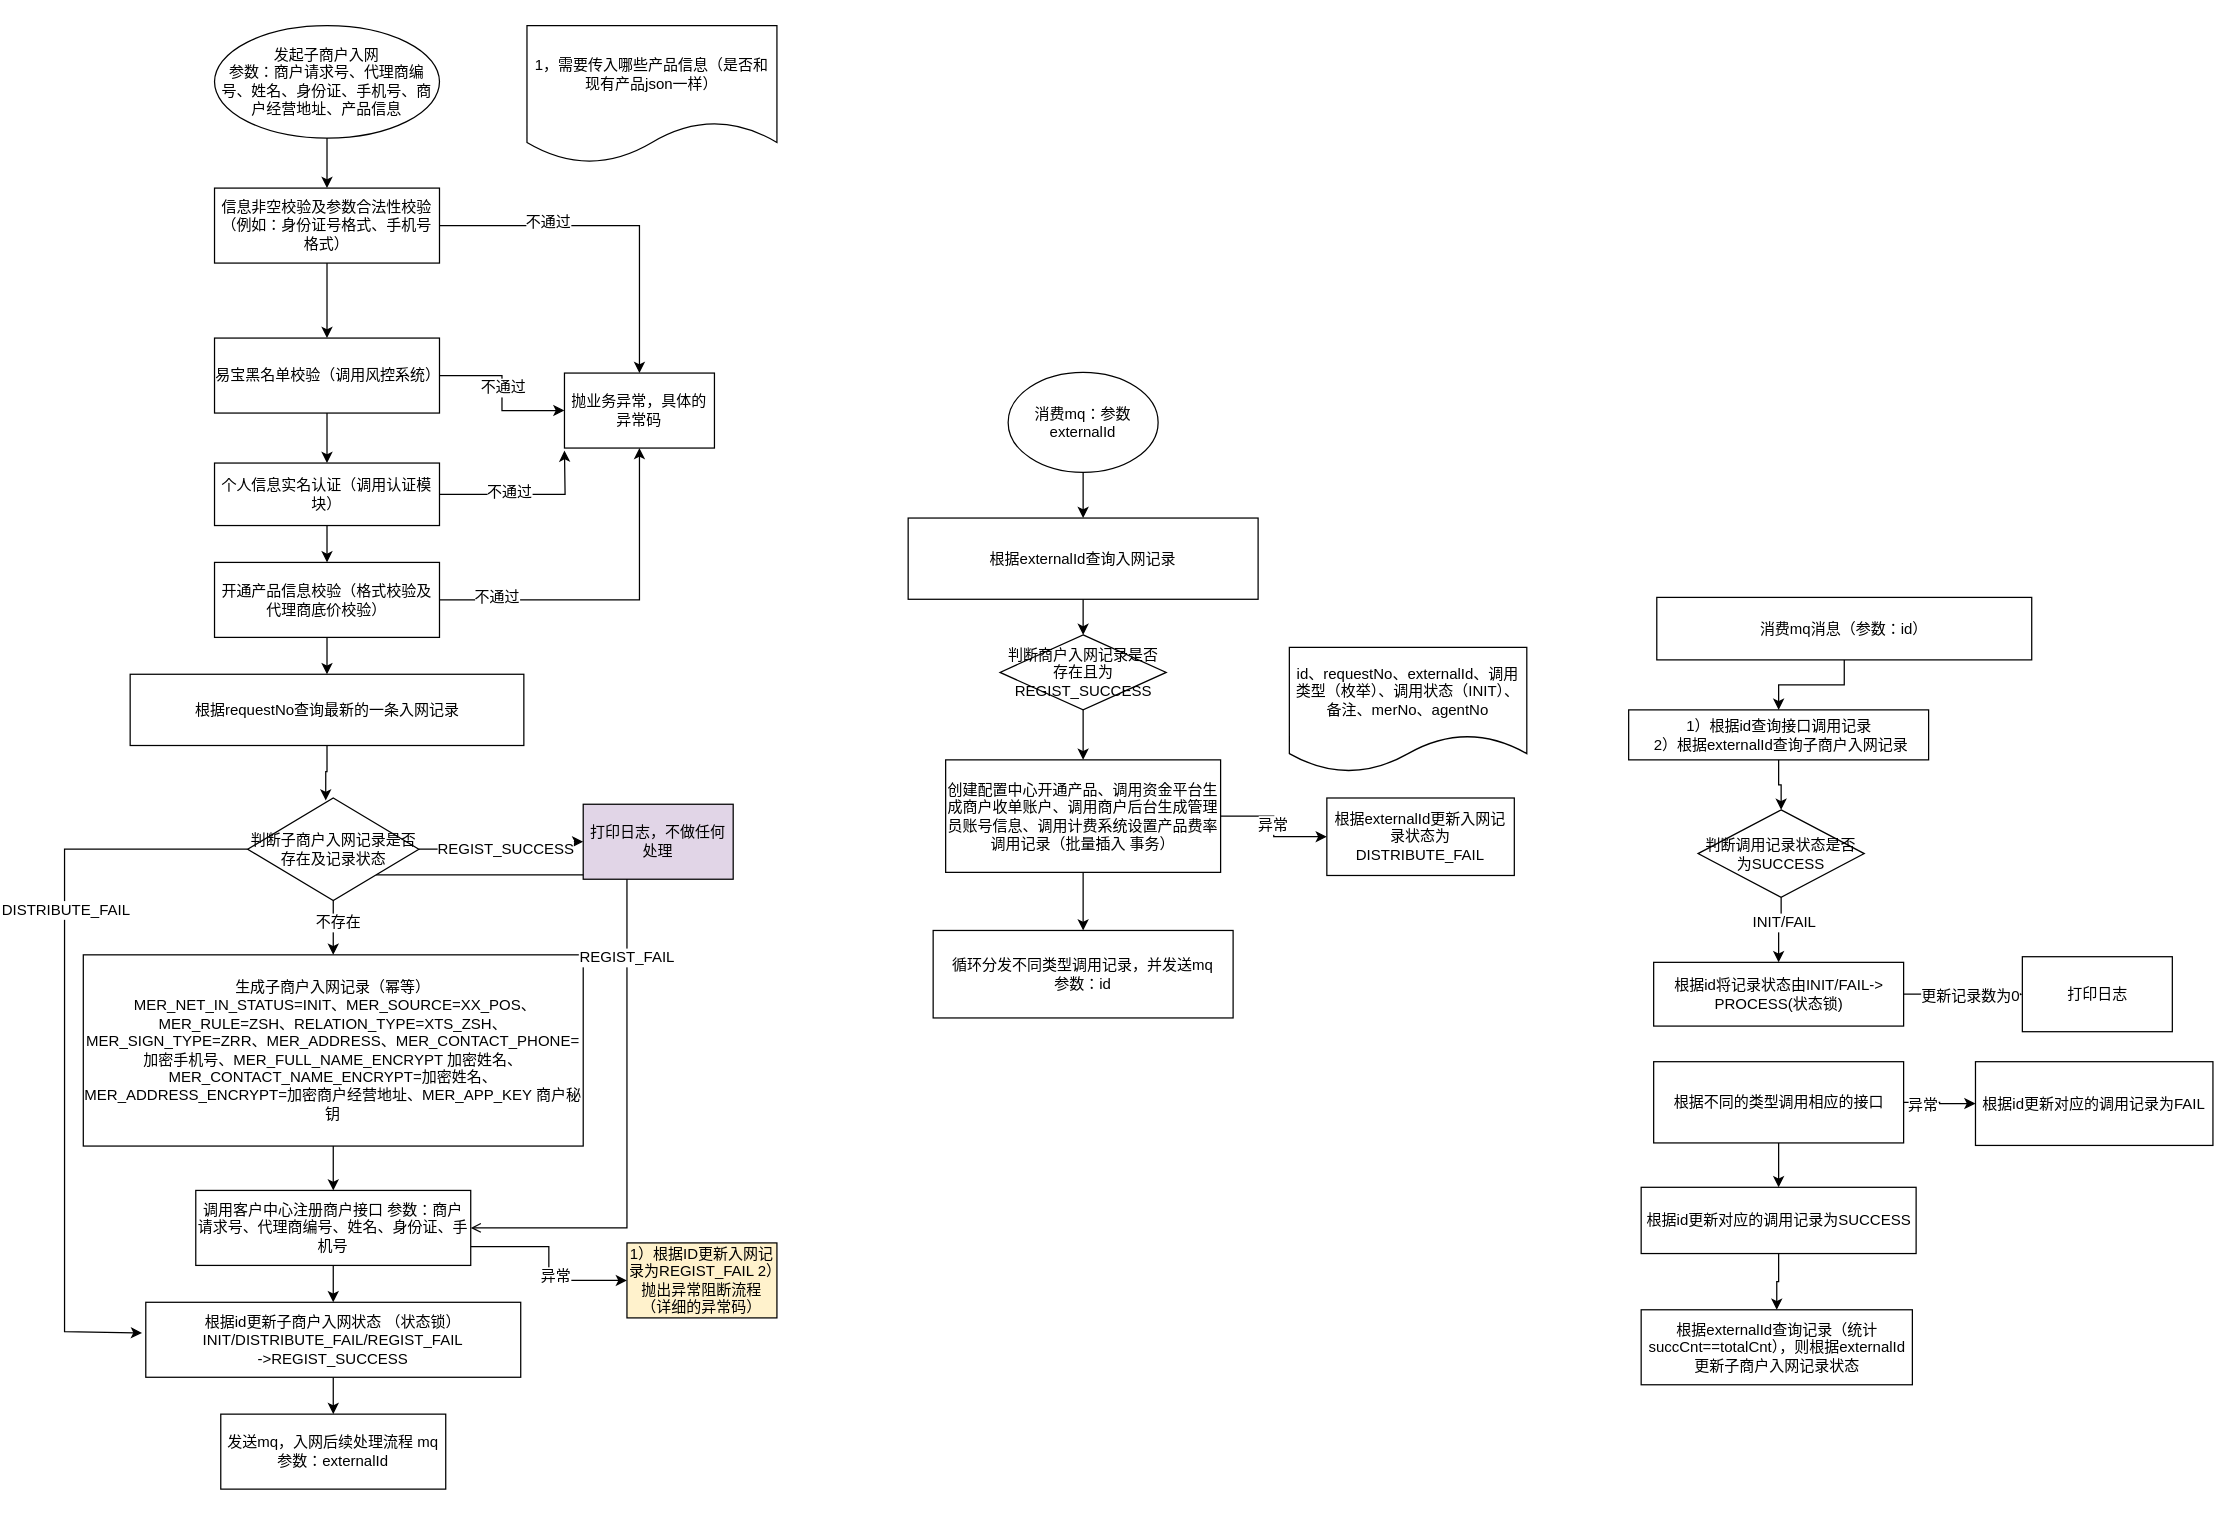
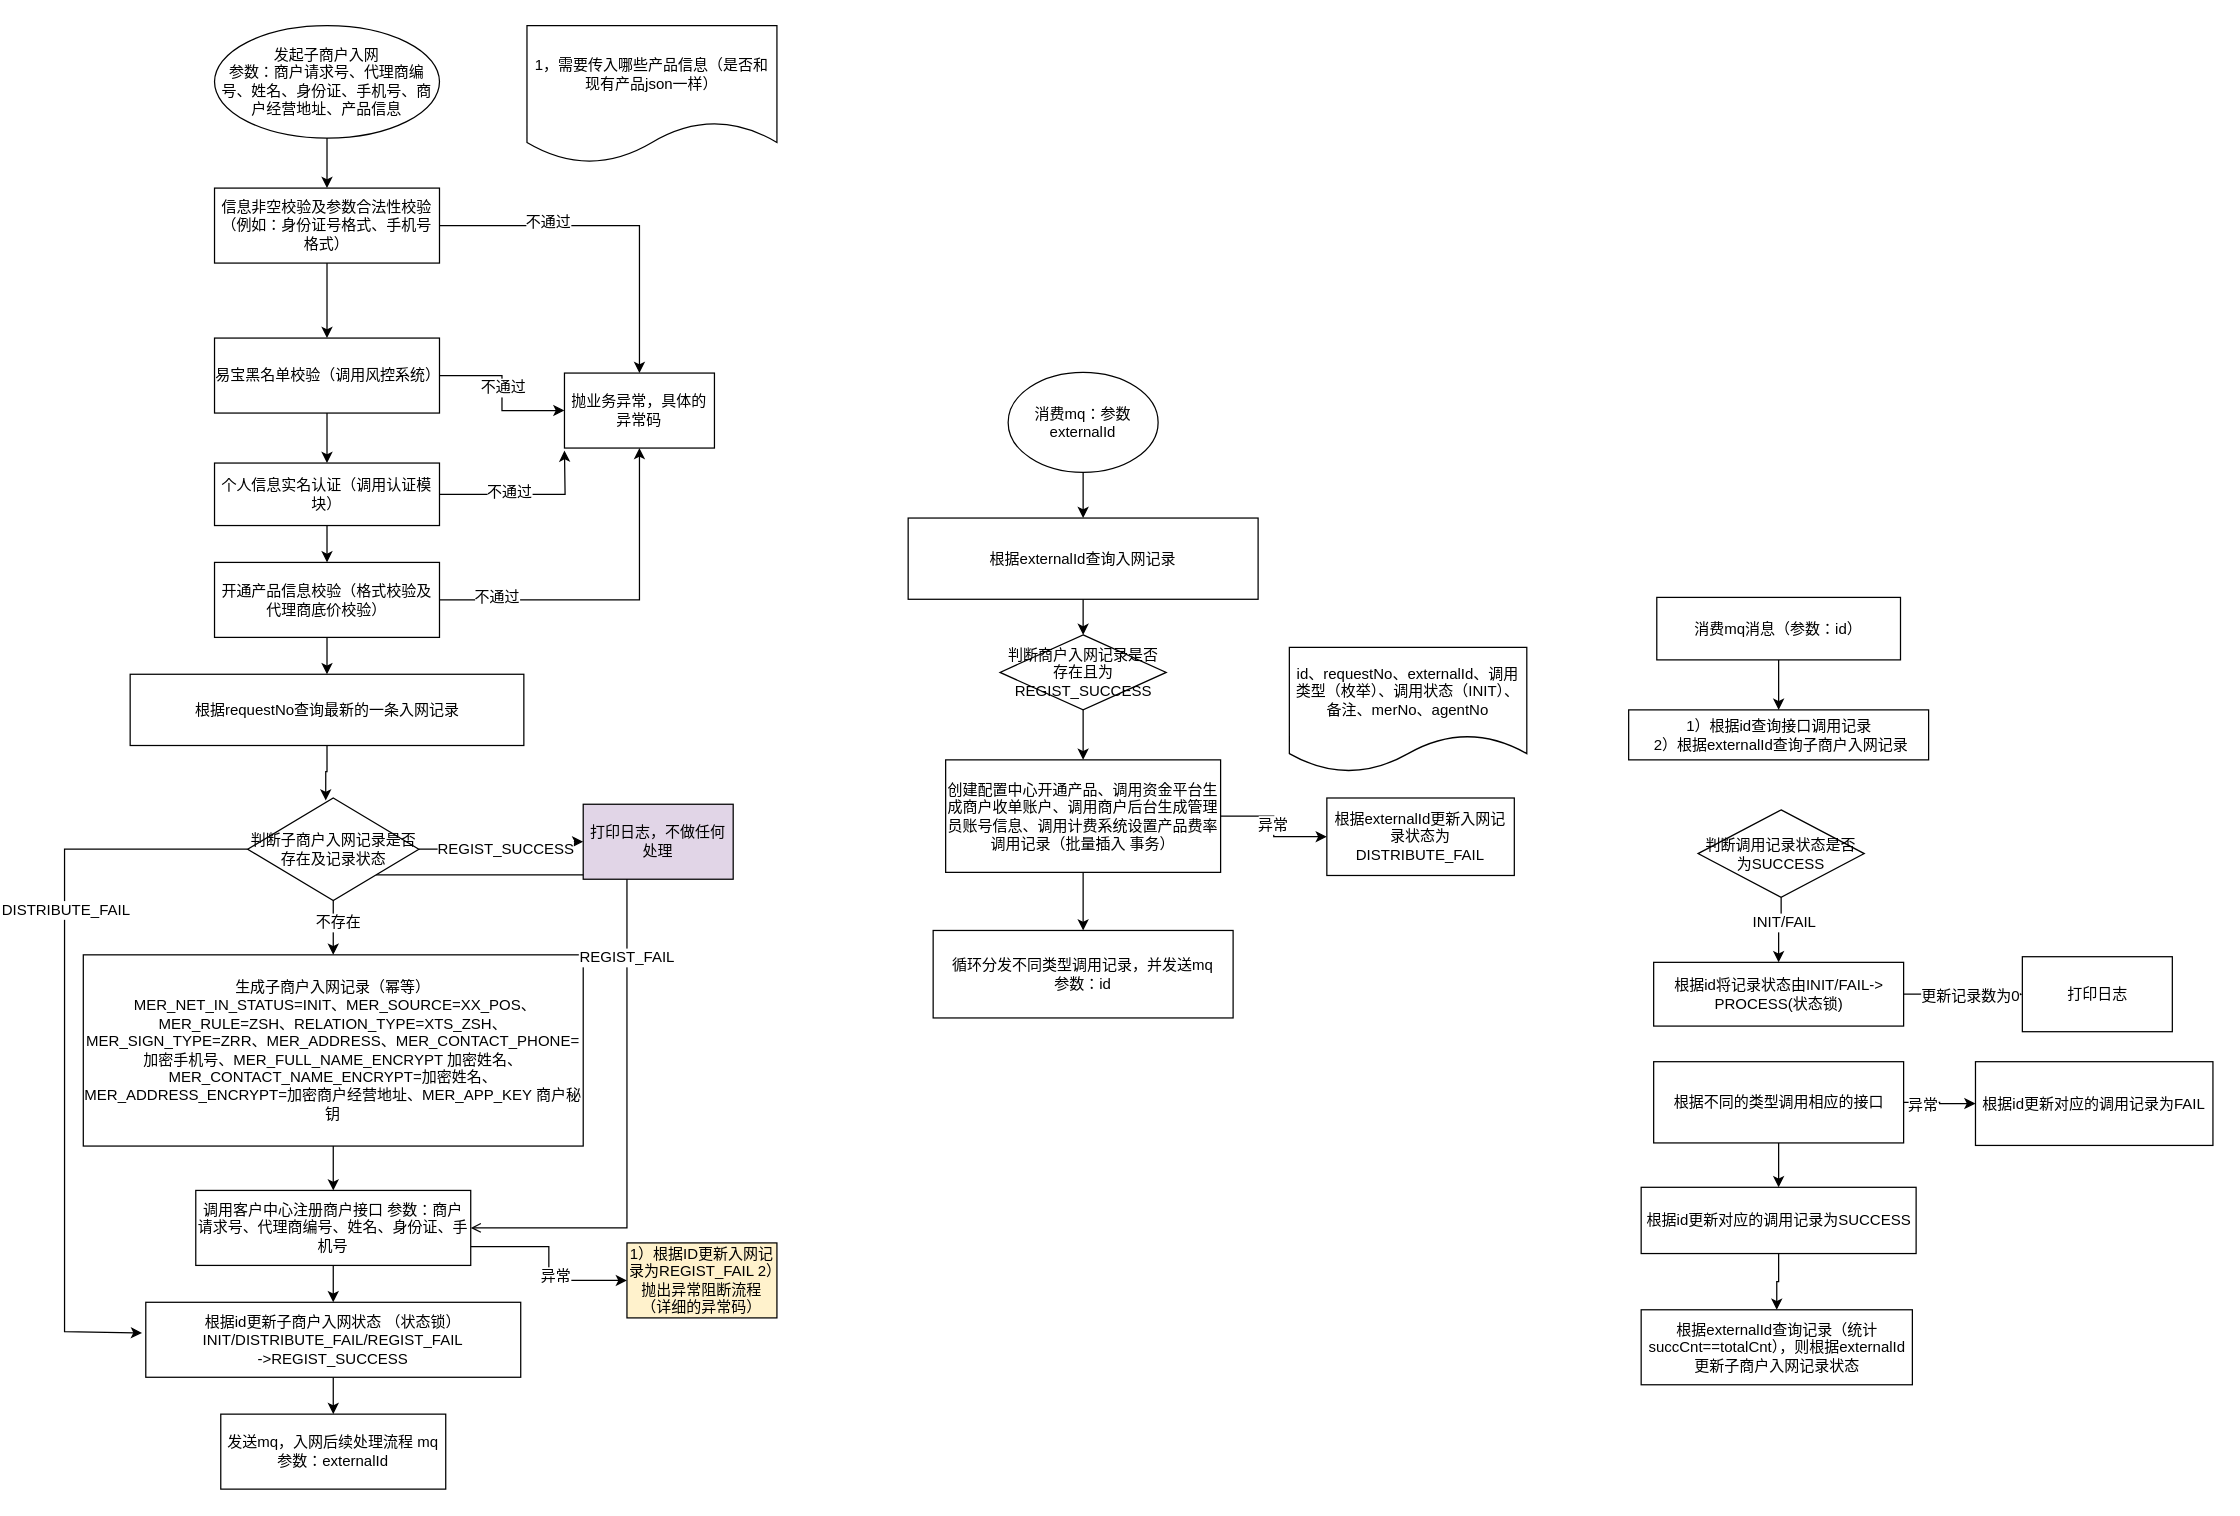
- <mxCell id="55" value="消费mq消息（参数：id）" style="rounded=0;whiteSpace=wrap;html=1;" parent="1" vertex="1"><mxGeometry x="1294" y="477.5" width="300" height="50" as="geometry" /></mxCell>
+ <mxCell id="55" value="消费mq消息（参数：id）" style="rounded=0;whiteSpace=wrap;html=1;" parent="1" vertex="1"><mxGeometry x="1294" y="477.5" width="195" height="50" as="geometry" /></mxCell>
- <mxCell id="30" style="edgeStyle=orthogonalEdgeStyle;rounded=0;orthogonalLoop=1;jettySize=auto;html=1;entryX=0.5;entryY=0;entryDx=0;entryDy=0;" parent="1" source="31" target="34" edge="1"><mxGeometry relative="1" as="geometry"><mxPoint x="1391.5" y="667.5" as="targetPoint" /></mxGeometry></mxCell>
